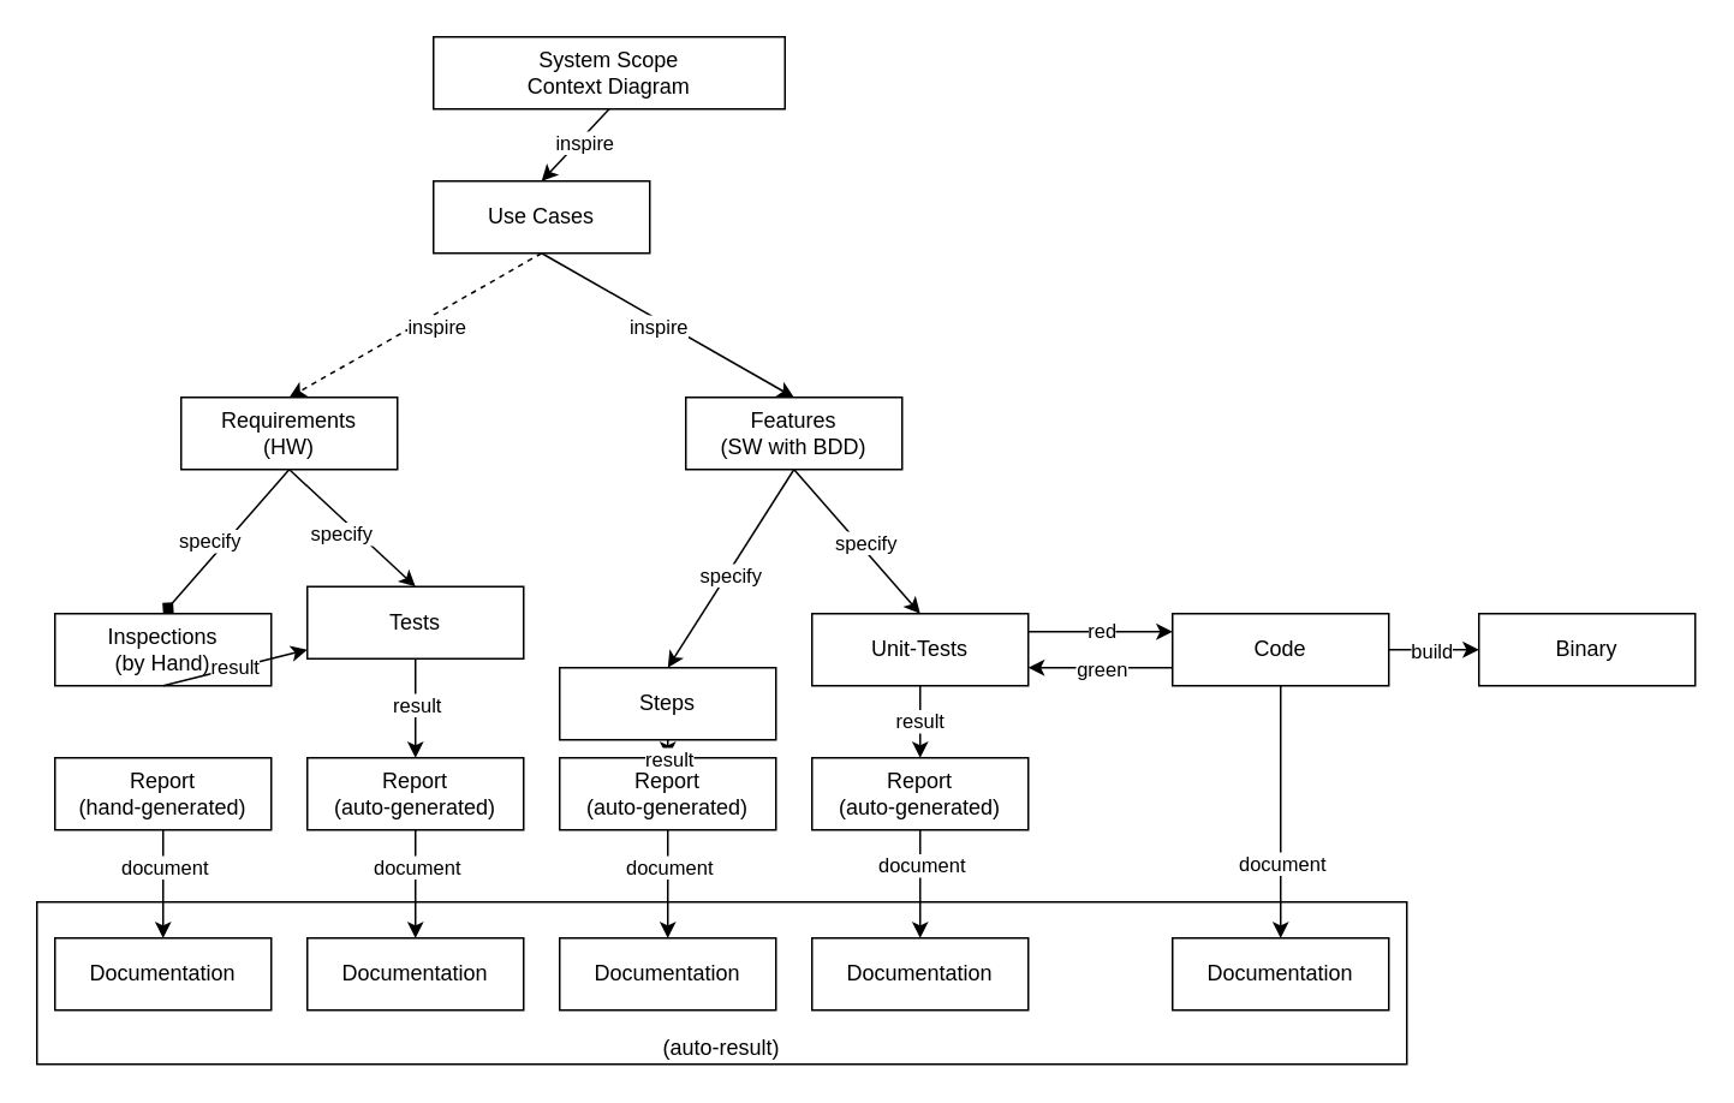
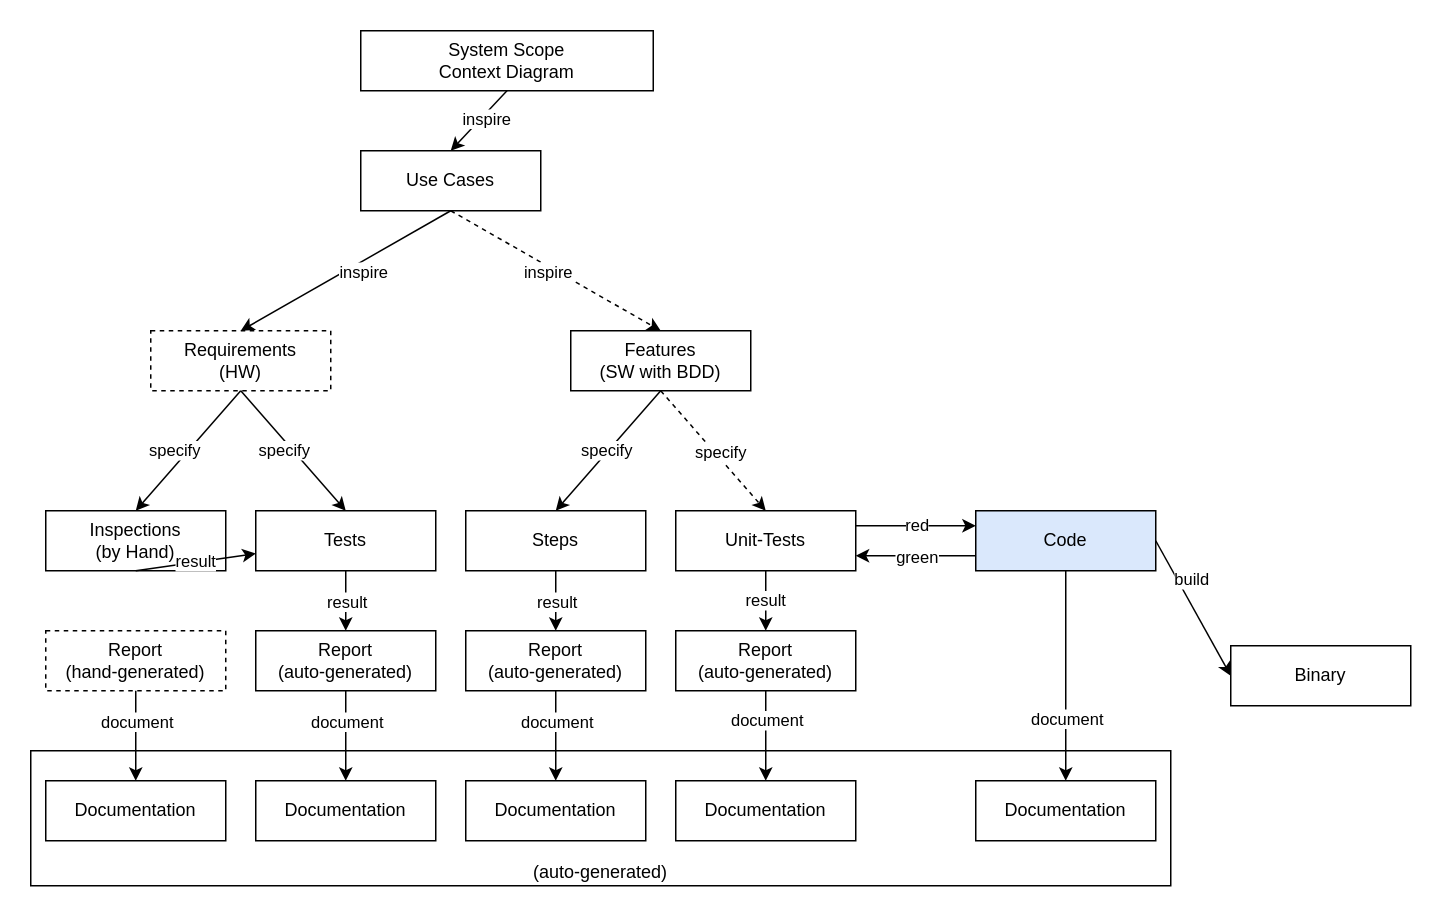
- <mxCell id="8" value="" style="endArrow=classic;html=1;entryX=0.5;entryY=0;entryDx=0;entryDy=0;exitX=0.5;exitY=1;exitDx=0;exitDy=0;" parent="1" source="3" target="5" edge="1"><mxGeometry width="50" height="50" relative="1" as="geometry"><mxPoint x="310" y="150" as="sourcePoint" /><mxPoint x="230" y="230" as="targetPoint" /></mxGeometry></mxCell>
+ <mxCell id="8" value="" style="endArrow=classic;html=1;entryX=0.5;entryY=0;entryDx=0;entryDy=0;exitX=0.5;exitY=1;exitDx=0;exitDy=0;dashed=1;" parent="1" source="3" target="5" edge="1"><mxGeometry width="50" height="50" relative="1" as="geometry"><mxPoint x="310" y="150" as="sourcePoint" /><mxPoint x="230" y="230" as="targetPoint" /></mxGeometry></mxCell>
- <mxCell id="6" value="" style="endArrow=classic;html=1;entryX=0.5;entryY=0;entryDx=0;entryDy=0;exitX=0.5;exitY=1;exitDx=0;exitDy=0;dashed=1;" parent="1" source="3" target="4" edge="1"><mxGeometry width="50" height="50" relative="1" as="geometry"><mxPoint x="320" y="260" as="sourcePoint" /><mxPoint x="370" y="210" as="targetPoint" /></mxGeometry></mxCell>
+ <mxCell id="6" value="" style="endArrow=classic;html=1;entryX=0.5;entryY=0;entryDx=0;entryDy=0;exitX=0.5;exitY=1;exitDx=0;exitDy=0;" parent="1" source="3" target="4" edge="1"><mxGeometry width="50" height="50" relative="1" as="geometry"><mxPoint x="320" y="260" as="sourcePoint" /><mxPoint x="370" y="210" as="targetPoint" /></mxGeometry></mxCell>
- <mxCell id="4" value="Requirements&lt;br&gt;(HW)" style="rounded=0;whiteSpace=wrap;html=1;" parent="1" vertex="1"><mxGeometry x="100" y="220" width="120" height="40" as="geometry" /></mxCell>
+ <mxCell id="4" value="Requirements&lt;br&gt;(HW)" style="rounded=0;whiteSpace=wrap;html=1;dashed=1;" parent="1" vertex="1"><mxGeometry x="100" y="220" width="120" height="40" as="geometry" /></mxCell>
- <mxCell id="35" value="" style="endArrow=classic;html=1;entryX=0.5;entryY=0;entryDx=0;entryDy=0;exitX=0.5;exitY=1;exitDx=0;exitDy=0;" parent="1" source="5" target="14" edge="1"><mxGeometry width="50" height="50" relative="1" as="geometry"><mxPoint x="380" y="260" as="sourcePoint" /><mxPoint x="470" y="510" as="targetPoint" /></mxGeometry></mxCell>
+ <mxCell id="35" value="" style="endArrow=classic;html=1;entryX=0.5;entryY=0;entryDx=0;entryDy=0;exitX=0.5;exitY=1;exitDx=0;exitDy=0;dashed=1;" parent="1" source="5" target="14" edge="1"><mxGeometry width="50" height="50" relative="1" as="geometry"><mxPoint x="380" y="260" as="sourcePoint" /><mxPoint x="470" y="510" as="targetPoint" /></mxGeometry></mxCell>
- <mxCell id="24" value="" style="endArrow=diamond;html=1;entryX=0.5;entryY=0;entryDx=0;entryDy=0;exitX=0.5;exitY=1;exitDx=0;exitDy=0;" parent="1" source="4" target="11" edge="1"><mxGeometry width="50" height="50" relative="1" as="geometry"><mxPoint x="310" y="150" as="sourcePoint" /><mxPoint x="230" y="230" as="targetPoint" /></mxGeometry></mxCell>
+ <mxCell id="24" value="" style="endArrow=classic;html=1;entryX=0.5;entryY=0;entryDx=0;entryDy=0;exitX=0.5;exitY=1;exitDx=0;exitDy=0;" parent="1" source="4" target="11" edge="1"><mxGeometry width="50" height="50" relative="1" as="geometry"><mxPoint x="310" y="150" as="sourcePoint" /><mxPoint x="230" y="230" as="targetPoint" /></mxGeometry></mxCell>
- <mxCell id="13" value="Tests" style="rounded=0;whiteSpace=wrap;html=1;" parent="1" vertex="1"><mxGeometry x="170" y="325" width="120" height="40" as="geometry" /></mxCell>
+ <mxCell id="13" value="Tests" style="rounded=0;whiteSpace=wrap;html=1;" parent="1" vertex="1"><mxGeometry x="170" y="340" width="120" height="40" as="geometry" /></mxCell>
- <mxCell id="15" value="Code" style="rounded=0;whiteSpace=wrap;html=1;" parent="1" vertex="1"><mxGeometry x="650" y="340" width="120" height="40" as="geometry" /></mxCell>
+ <mxCell id="15" value="Code" style="rounded=0;whiteSpace=wrap;html=1;fillColor=#dae8fc;" parent="1" vertex="1"><mxGeometry x="650" y="340" width="120" height="40" as="geometry" /></mxCell>
- <mxCell id="52" value="Binary" style="rounded=0;whiteSpace=wrap;html=1;" parent="1" vertex="1"><mxGeometry x="820" y="340" width="120" height="40" as="geometry" /></mxCell>
+ <mxCell id="52" value="Binary" style="rounded=0;whiteSpace=wrap;html=1;" parent="1" vertex="1"><mxGeometry x="820" y="430" width="120" height="40" as="geometry" /></mxCell>
- <mxCell id="10" value="Steps" style="rounded=0;whiteSpace=wrap;html=1;" parent="1" vertex="1"><mxGeometry x="310" y="370" width="120" height="40" as="geometry" /></mxCell>
+ <mxCell id="10" value="Steps" style="rounded=0;whiteSpace=wrap;html=1;" parent="1" vertex="1"><mxGeometry x="310" y="340" width="120" height="40" as="geometry" /></mxCell>
- <mxCell id="12" value="Report&lt;br&gt;(hand-generated)" style="rounded=0;whiteSpace=wrap;html=1;" parent="1" vertex="1"><mxGeometry x="30" y="420" width="120" height="40" as="geometry" /></mxCell>
+ <mxCell id="12" value="Report&lt;br&gt;(hand-generated)" style="rounded=0;whiteSpace=wrap;html=1;dashed=1;" parent="1" vertex="1"><mxGeometry x="30" y="420" width="120" height="40" as="geometry" /></mxCell>
- <mxCell id="2" value="(auto-result)" style="rounded=0;whiteSpace=wrap;html=1;verticalAlign=bottom;" parent="1" vertex="1"><mxGeometry x="20" y="500" width="760" height="90" as="geometry" /></mxCell>
+ <mxCell id="2" value="(auto-generated)" style="rounded=0;whiteSpace=wrap;html=1;verticalAlign=bottom;" parent="1" vertex="1"><mxGeometry x="20" y="500" width="760" height="90" as="geometry" /></mxCell>
